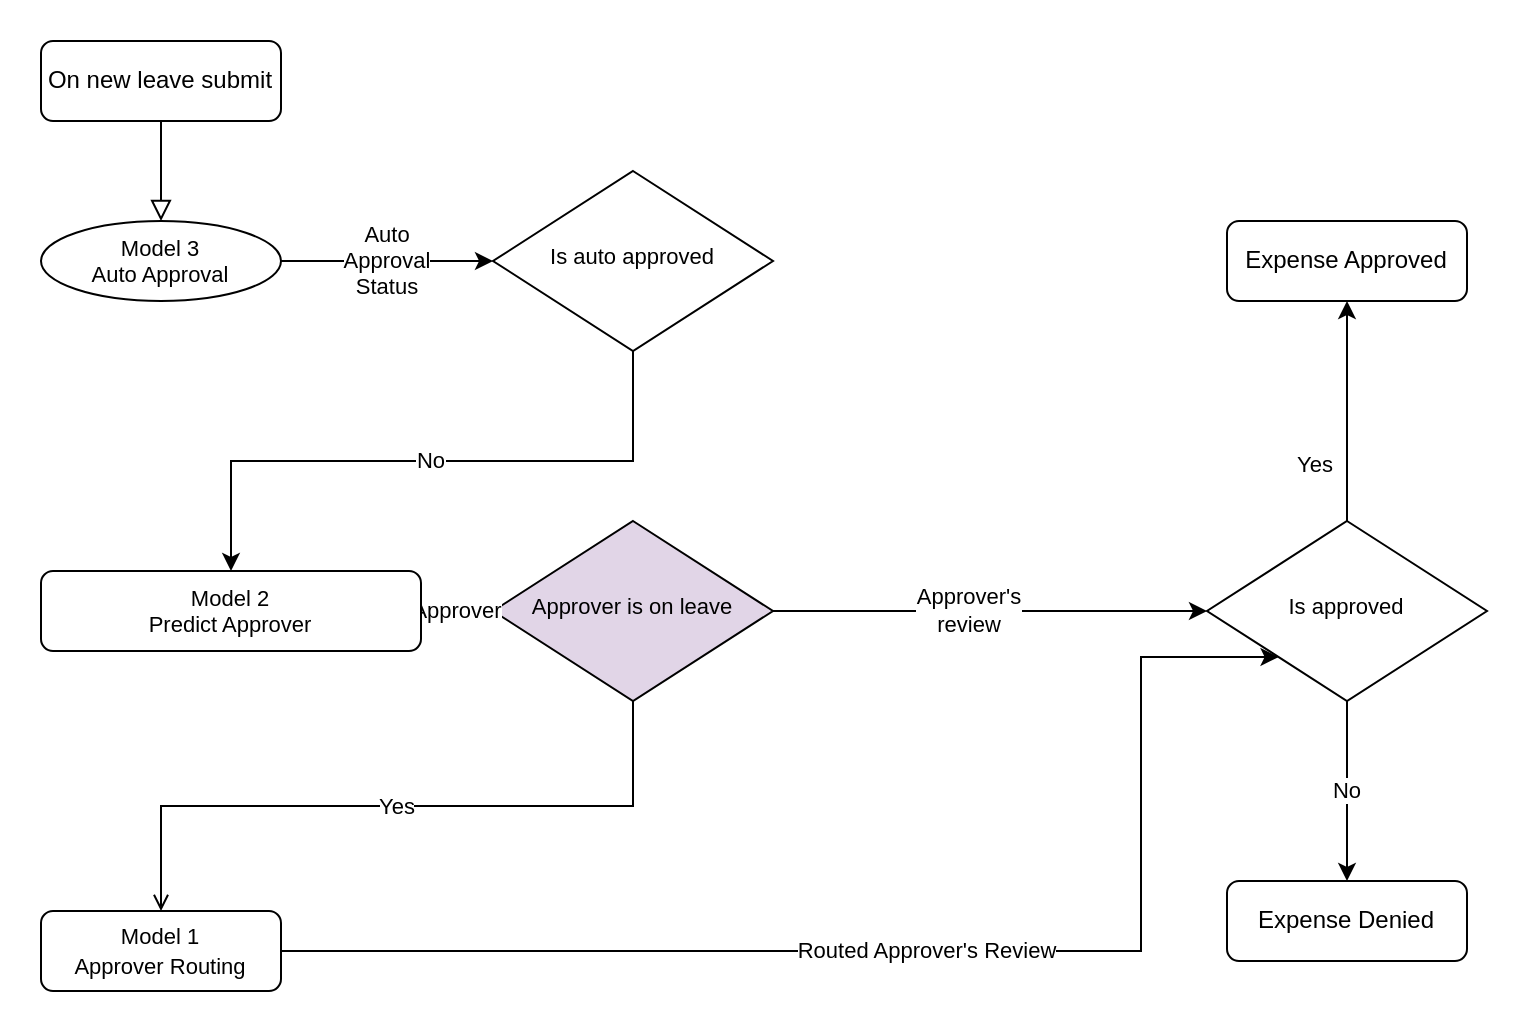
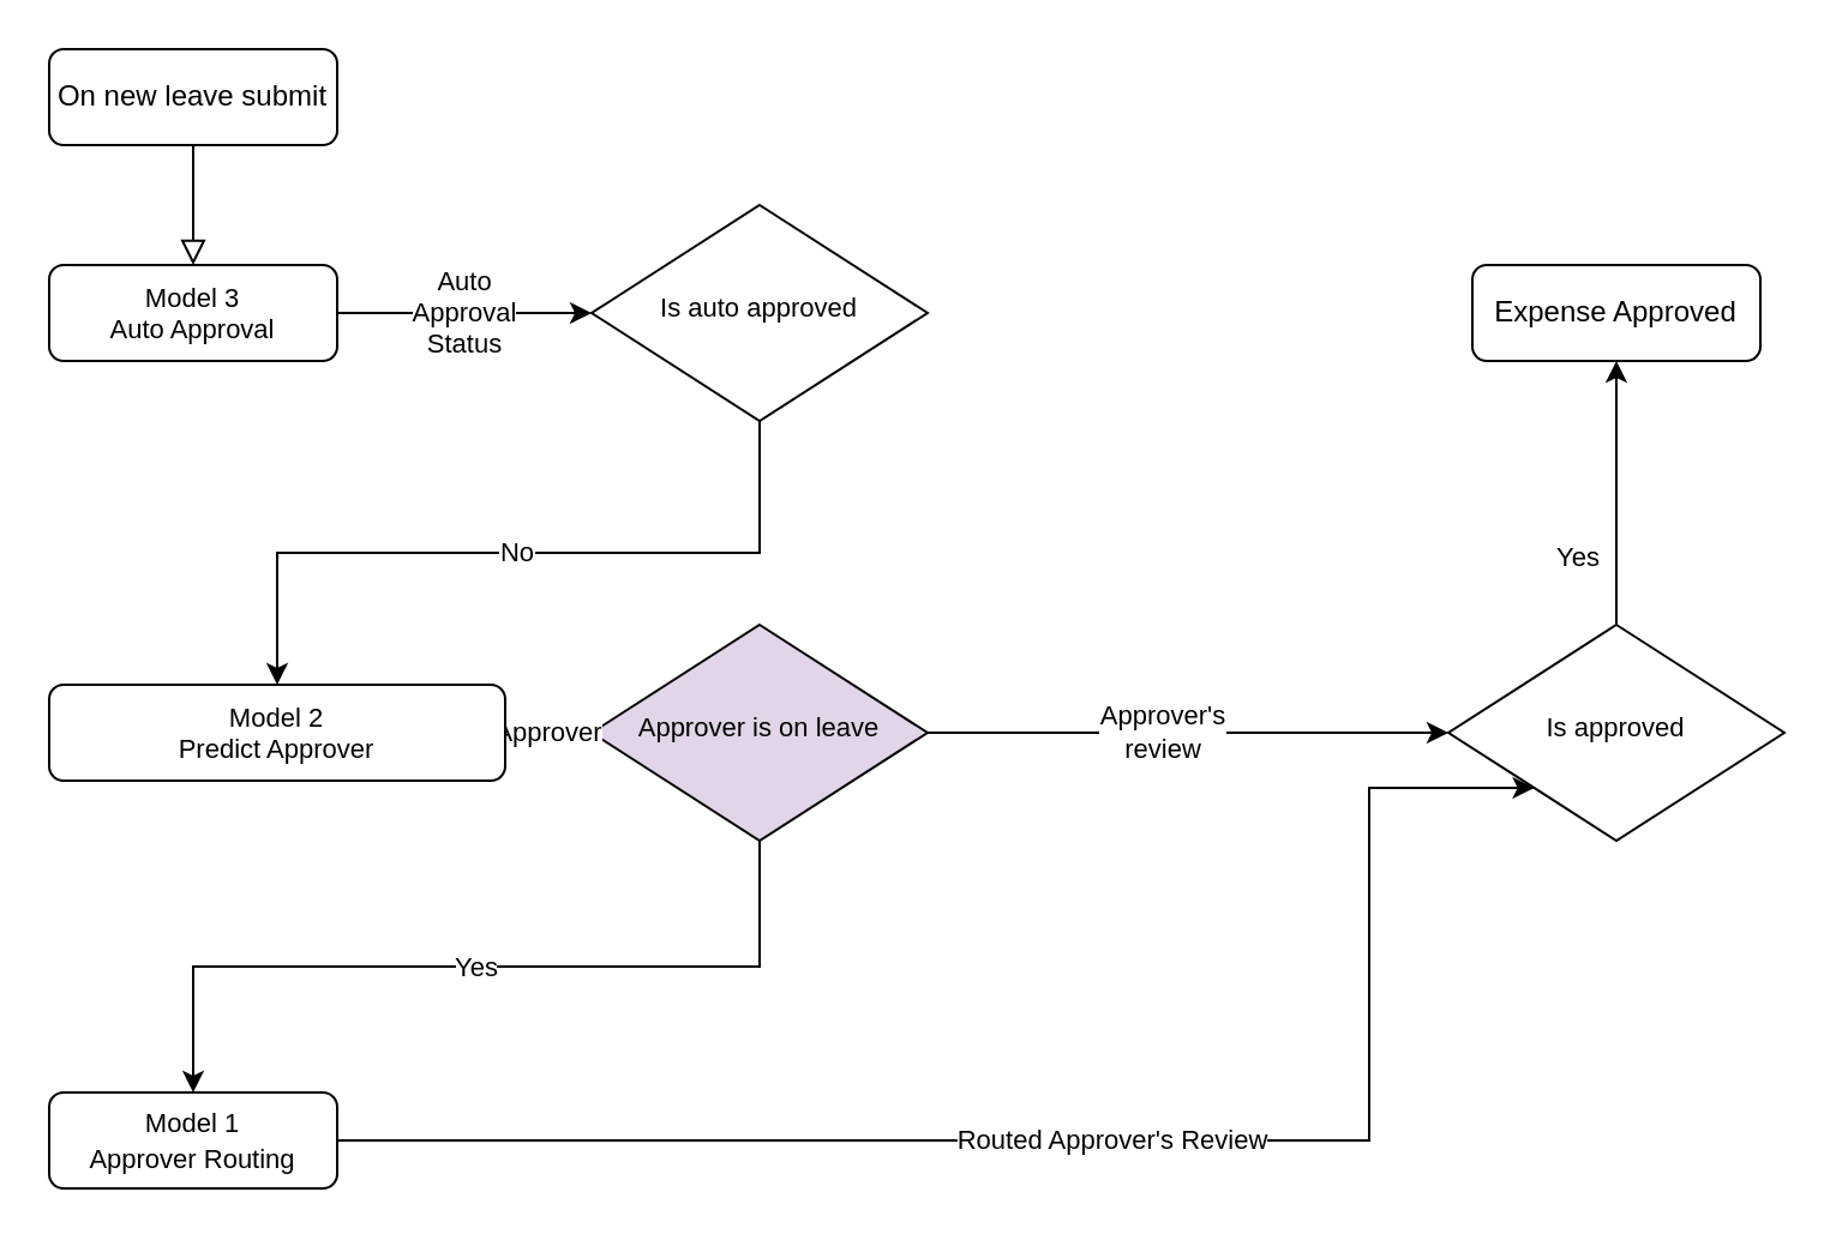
- <mxCell id="12" value="&lt;font style=&quot;font-size: 11px;&quot;&gt;Model 3&lt;/font&gt;&lt;div style=&quot;font-size: 11px;&quot;&gt;Auto Approval&lt;/div&gt;" style="ellipse;whiteSpace=wrap;html=1;fontSize=12;glass=0;strokeWidth=1;shadow=0;" vertex="1" parent="1"><mxGeometry x="20" y="110" width="120" height="40" as="geometry" /></mxCell>
+ <mxCell id="12" value="&lt;font style=&quot;font-size: 11px;&quot;&gt;Model 3&lt;/font&gt;&lt;div style=&quot;font-size: 11px;&quot;&gt;Auto Approval&lt;/div&gt;" style="rounded=1;whiteSpace=wrap;html=1;fontSize=12;glass=0;strokeWidth=1;shadow=0;" vertex="1" parent="1"><mxGeometry x="20" y="110" width="120" height="40" as="geometry" /></mxCell>
- <mxCell id="19" value="No" style="edgeStyle=orthogonalEdgeStyle;rounded=0;orthogonalLoop=1;jettySize=auto;html=1;exitX=0.5;exitY=1;exitDx=0;exitDy=0;" edge="1" parent="1" source="20" target="21"><mxGeometry relative="1" as="geometry" /></mxCell>
- <mxCell id="7" value="Yes" style="edgeStyle=orthogonalEdgeStyle;rounded=0;orthogonalLoop=1;jettySize=auto;html=1;exitX=0.5;exitY=1;exitDx=0;exitDy=0;entryX=0.5;entryY=0;entryDx=0;entryDy=0;endArrow=open;" edge="1" parent="1" source="10" target="16"><mxGeometry relative="1" as="geometry" /></mxCell>
+ <mxCell id="7" value="Yes" style="edgeStyle=orthogonalEdgeStyle;rounded=0;orthogonalLoop=1;jettySize=auto;html=1;exitX=0.5;exitY=1;exitDx=0;exitDy=0;entryX=0.5;entryY=0;entryDx=0;entryDy=0;" edge="1" parent="1" source="10" target="16"><mxGeometry relative="1" as="geometry" /></mxCell>
- <mxCell id="21" value="Expense Denied" style="rounded=1;whiteSpace=wrap;html=1;fontSize=12;glass=0;strokeWidth=1;shadow=0;" vertex="1" parent="1"><mxGeometry x="613" y="440" width="120" height="40" as="geometry" /></mxCell>
